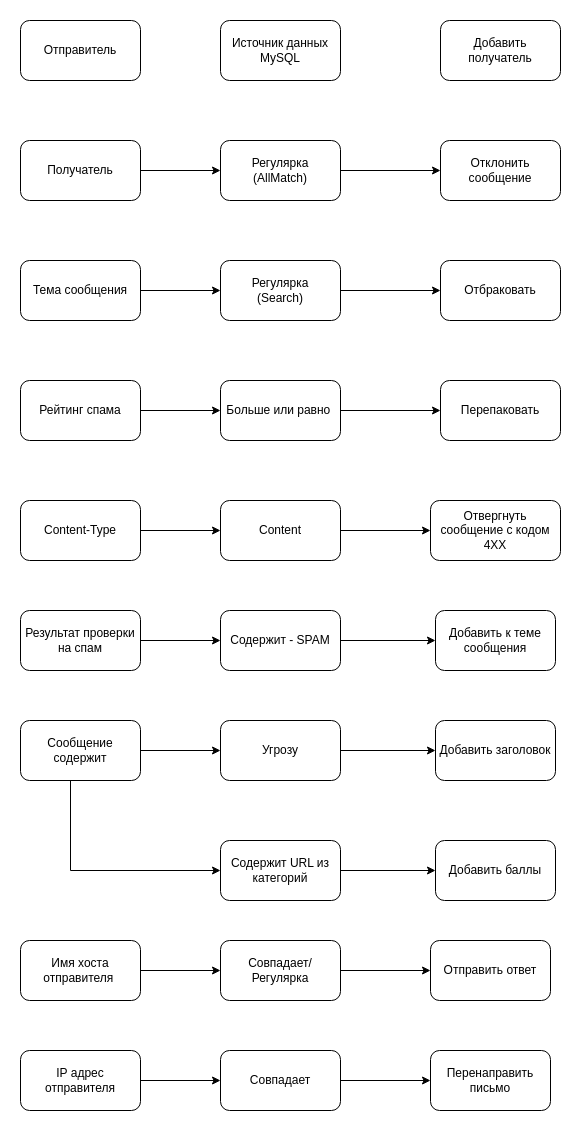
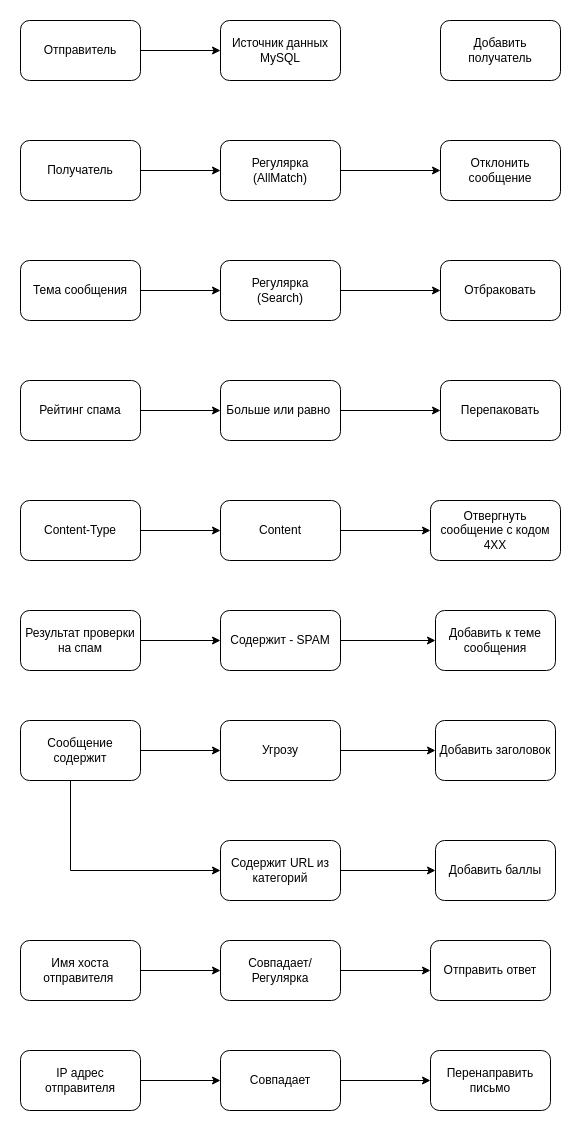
+ <mxCell id="2" value="" style="edgeStyle=orthogonalEdgeStyle;rounded=0;orthogonalLoop=1;jettySize=auto;html=1;" parent="1" source="3" target="10" edge="1"><mxGeometry relative="1" as="geometry" /></mxCell>
